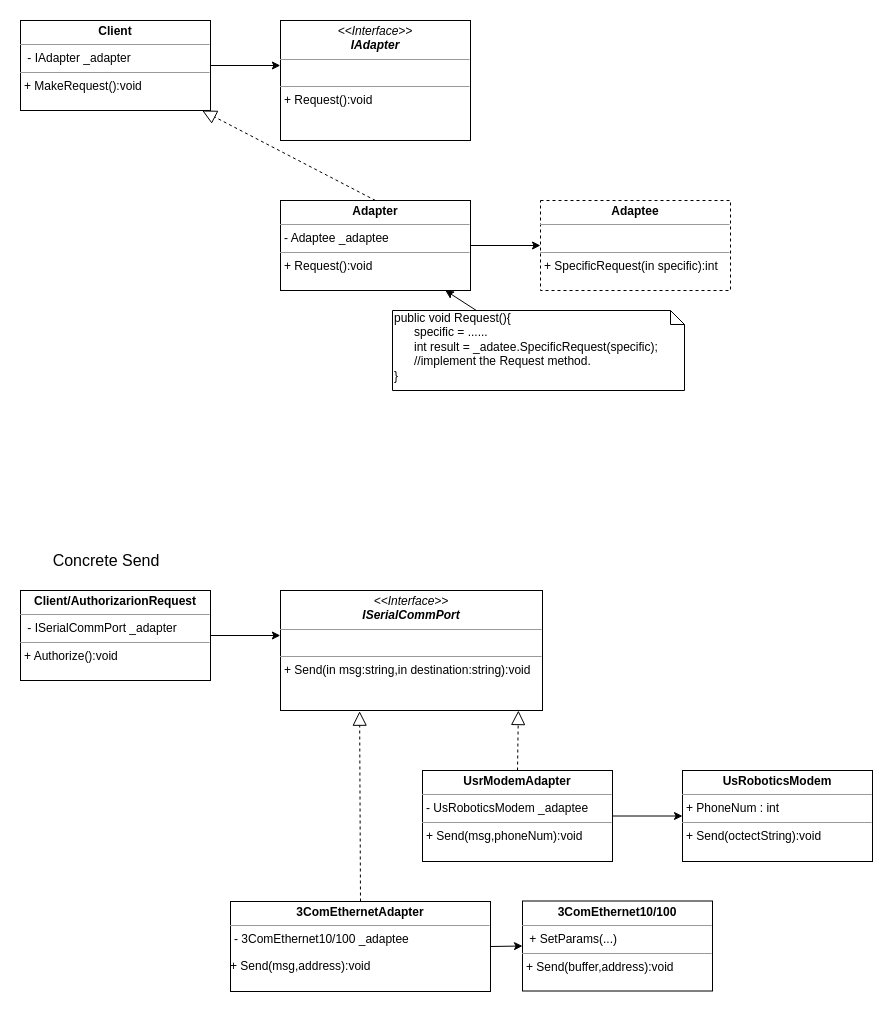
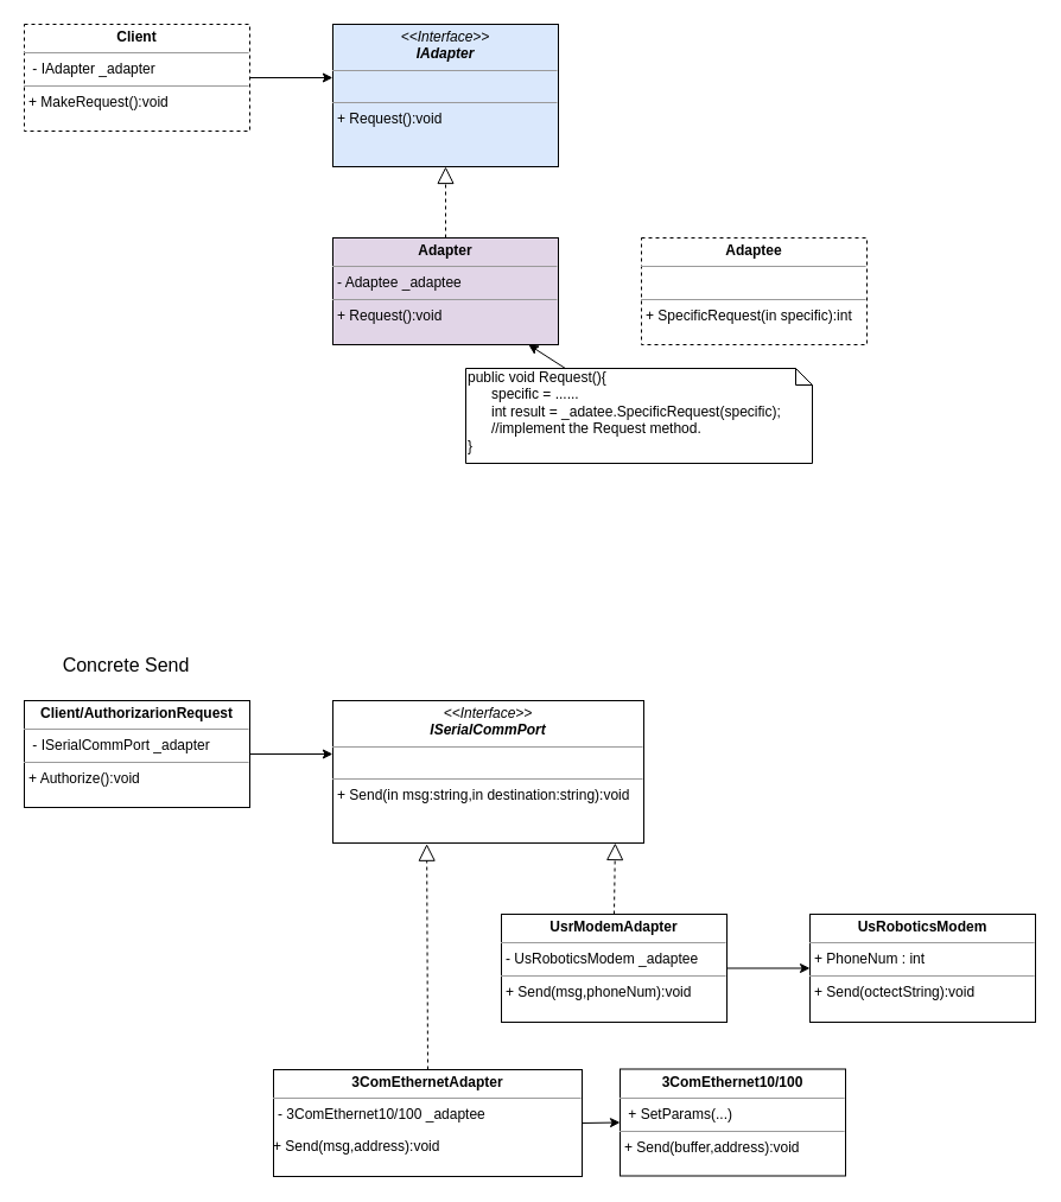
- <mxCell id="6" value="&lt;p style=&quot;margin: 0px ; margin-top: 4px ; text-align: center&quot;&gt;&lt;b&gt;Client&lt;/b&gt;&lt;/p&gt;&lt;hr size=&quot;1&quot;&gt;&lt;p style=&quot;margin: 0px ; margin-left: 4px&quot;&gt;&amp;nbsp;- IAdapter _adapter&lt;/p&gt;&lt;hr size=&quot;1&quot;&gt;&lt;p style=&quot;margin: 0px ; margin-left: 4px&quot;&gt;+ MakeRequest():void&lt;/p&gt;" style="verticalAlign=top;align=left;overflow=fill;fontSize=12;fontFamily=Helvetica;html=1;" vertex="1" parent="1"><mxGeometry y="20" width="190" height="90" as="geometry" x="20" /></mxCell>
+ <mxCell id="6" value="&lt;p style=&quot;margin: 0px ; margin-top: 4px ; text-align: center&quot;&gt;&lt;b&gt;Client&lt;/b&gt;&lt;/p&gt;&lt;hr size=&quot;1&quot;&gt;&lt;p style=&quot;margin: 0px ; margin-left: 4px&quot;&gt;&amp;nbsp;- IAdapter _adapter&lt;/p&gt;&lt;hr size=&quot;1&quot;&gt;&lt;p style=&quot;margin: 0px ; margin-left: 4px&quot;&gt;+ MakeRequest():void&lt;/p&gt;" style="verticalAlign=top;align=left;overflow=fill;fontSize=12;fontFamily=Helvetica;html=1;dashed=1;" vertex="1" parent="1"><mxGeometry y="20" width="190" height="90" as="geometry" x="20" /></mxCell>
- <mxCell id="2" value="&lt;p style=&quot;margin: 0px ; margin-top: 4px ; text-align: center&quot;&gt;&lt;i&gt;&amp;lt;&amp;lt;Interface&amp;gt;&amp;gt;&lt;/i&gt;&lt;br&gt;&lt;b&gt;&lt;i&gt;IAdapter&lt;/i&gt;&lt;/b&gt;&lt;/p&gt;&lt;hr size=&quot;1&quot;&gt;&lt;p style=&quot;margin: 0px ; margin-left: 4px&quot;&gt;&lt;br&gt;&lt;/p&gt;&lt;hr size=&quot;1&quot;&gt;&lt;p style=&quot;margin: 0px ; margin-left: 4px&quot;&gt;+ Request():void&lt;/p&gt;" style="verticalAlign=top;align=left;overflow=fill;fontSize=12;fontFamily=Helvetica;html=1;" vertex="1" parent="1"><mxGeometry x="280" y="20" width="190" height="120" as="geometry" /></mxCell>
+ <mxCell id="2" value="&lt;p style=&quot;margin: 0px ; margin-top: 4px ; text-align: center&quot;&gt;&lt;i&gt;&amp;lt;&amp;lt;Interface&amp;gt;&amp;gt;&lt;/i&gt;&lt;br&gt;&lt;b&gt;&lt;i&gt;IAdapter&lt;/i&gt;&lt;/b&gt;&lt;/p&gt;&lt;hr size=&quot;1&quot;&gt;&lt;p style=&quot;margin: 0px ; margin-left: 4px&quot;&gt;&lt;br&gt;&lt;/p&gt;&lt;hr size=&quot;1&quot;&gt;&lt;p style=&quot;margin: 0px ; margin-left: 4px&quot;&gt;+ Request():void&lt;/p&gt;" style="verticalAlign=top;align=left;overflow=fill;fontSize=12;fontFamily=Helvetica;html=1;fillColor=#dae8fc;" vertex="1" parent="1"><mxGeometry x="280" y="20" width="190" height="120" as="geometry" /></mxCell>
- <mxCell id="8" value="" style="endArrow=block;dashed=1;endFill=0;endSize=12;html=1;exitX=0.5;exitY=0;exitDx=0;exitDy=0;" edge="1" parent="1" source="3" target="6"><mxGeometry width="160" relative="1" as="geometry"><mxPoint x="62" y="210" as="sourcePoint" /><mxPoint x="222" y="210" as="targetPoint" /></mxGeometry></mxCell>
+ <mxCell id="8" value="" style="endArrow=block;dashed=1;endFill=0;endSize=12;html=1;entryX=0.5;entryY=1;entryDx=0;entryDy=0;exitX=0.5;exitY=0;exitDx=0;exitDy=0;" edge="1" parent="1" source="3" target="2"><mxGeometry width="160" relative="1" as="geometry"><mxPoint x="62" y="210" as="sourcePoint" /><mxPoint x="222" y="210" as="targetPoint" /></mxGeometry></mxCell>
- <mxCell id="3" value="&lt;p style=&quot;margin: 0px ; margin-top: 4px ; text-align: center&quot;&gt;&lt;b&gt;Adapter&lt;/b&gt;&lt;/p&gt;&lt;hr size=&quot;1&quot;&gt;&lt;p style=&quot;margin: 0px ; margin-left: 4px&quot;&gt;- Adaptee _adaptee&lt;/p&gt;&lt;hr size=&quot;1&quot;&gt;&lt;p style=&quot;margin: 0px ; margin-left: 4px&quot;&gt;+ Request():void&lt;/p&gt;" style="verticalAlign=top;align=left;overflow=fill;fontSize=12;fontFamily=Helvetica;html=1;" vertex="1" parent="1"><mxGeometry x="280" y="200" width="190" height="90" as="geometry" /></mxCell>
+ <mxCell id="3" value="&lt;p style=&quot;margin: 0px ; margin-top: 4px ; text-align: center&quot;&gt;&lt;b&gt;Adapter&lt;/b&gt;&lt;/p&gt;&lt;hr size=&quot;1&quot;&gt;&lt;p style=&quot;margin: 0px ; margin-left: 4px&quot;&gt;- Adaptee _adaptee&lt;/p&gt;&lt;hr size=&quot;1&quot;&gt;&lt;p style=&quot;margin: 0px ; margin-left: 4px&quot;&gt;+ Request():void&lt;/p&gt;" style="verticalAlign=top;align=left;overflow=fill;fontSize=12;fontFamily=Helvetica;html=1;fillColor=#e1d5e7;" vertex="1" parent="1"><mxGeometry x="280" y="200" width="190" height="90" as="geometry" /></mxCell>
- <mxCell id="5" value="" style="endArrow=classic;html=1;entryX=0;entryY=0.5;entryDx=0;entryDy=0;exitX=1;exitY=0.5;exitDx=0;exitDy=0;" edge="1" parent="1" source="3" target="4"><mxGeometry width="50" height="50" relative="1" as="geometry"><mxPoint x="430" y="190" as="sourcePoint" /><mxPoint x="480" y="140" as="targetPoint" /></mxGeometry></mxCell>
